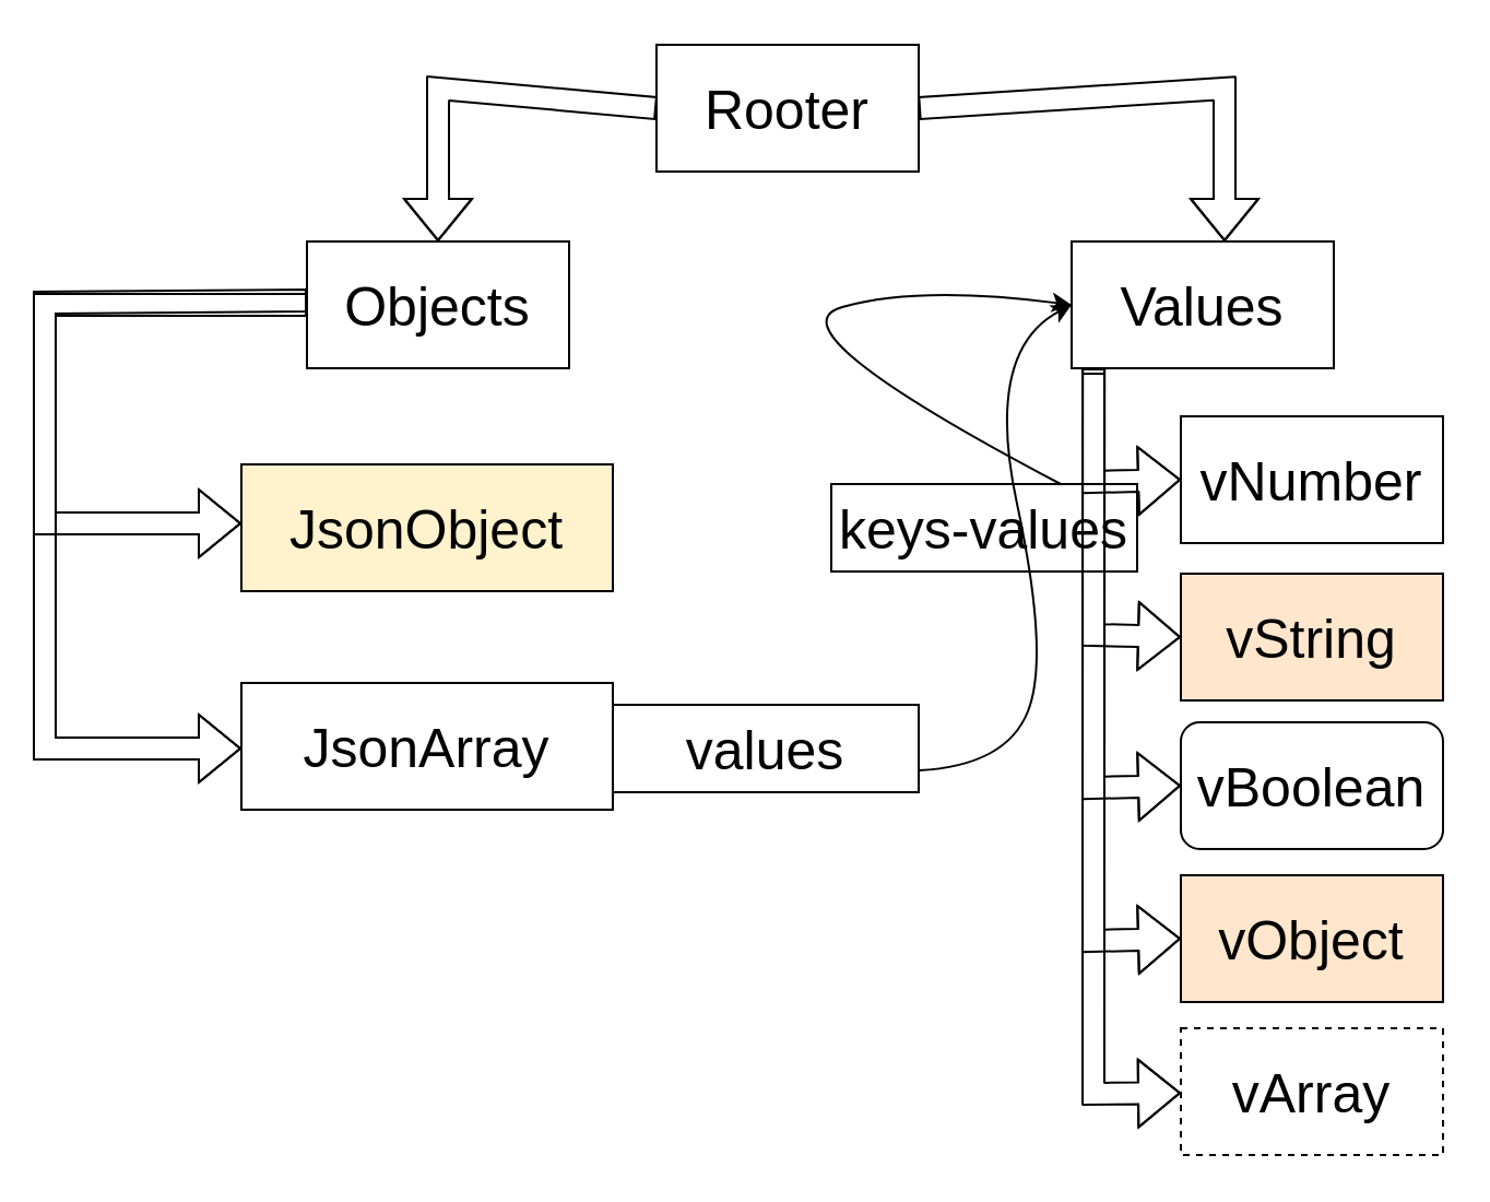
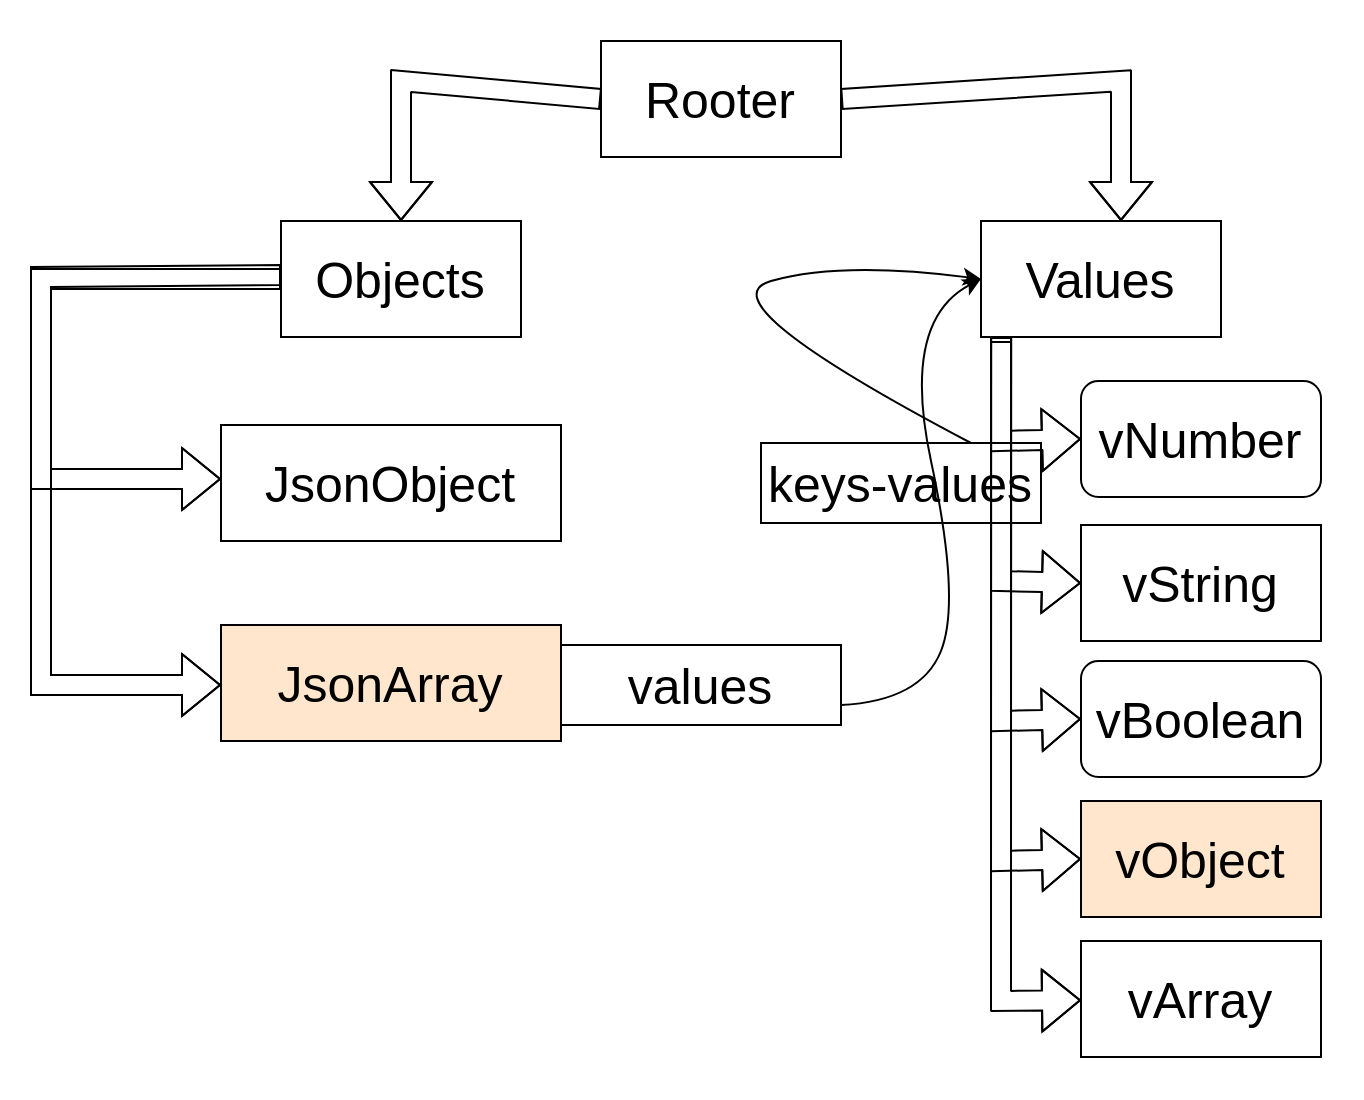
- <mxCell id="7" value="vNumber" style="rounded=0;whiteSpace=wrap;html=1;fontFamily=arial;fontSize=25;" vertex="1" parent="1"><mxGeometry x="540" y="190" width="120" height="58" as="geometry" /></mxCell>
+ <mxCell id="7" value="vNumber" style="whiteSpace=wrap;html=1;fontFamily=arial;fontSize=25;rounded=1;" vertex="1" parent="1"><mxGeometry x="540" y="190" width="120" height="58" as="geometry" /></mxCell>
- <mxCell id="5" value="&lt;div&gt;JsonObject&lt;/div&gt;" style="rounded=0;whiteSpace=wrap;html=1;fontFamily=arial;fontSize=25;fillColor=#fff2cc;" vertex="1" parent="1"><mxGeometry x="110" y="212" width="170" height="58" as="geometry" /></mxCell>
+ <mxCell id="5" value="&lt;div&gt;JsonObject&lt;/div&gt;" style="rounded=0;whiteSpace=wrap;html=1;fontFamily=arial;fontSize=25;" vertex="1" parent="1"><mxGeometry x="110" y="212" width="170" height="58" as="geometry" /></mxCell>
- <mxCell id="8" value="vString" style="rounded=0;whiteSpace=wrap;html=1;fontFamily=arial;fontSize=25;fillColor=#ffe6cc;" vertex="1" parent="1"><mxGeometry x="540" y="262" width="120" height="58" as="geometry" /></mxCell>
+ <mxCell id="8" value="vString" style="rounded=0;whiteSpace=wrap;html=1;fontFamily=arial;fontSize=25;" vertex="1" parent="1"><mxGeometry x="540" y="262" width="120" height="58" as="geometry" /></mxCell>
- <mxCell id="6" value="JsonArray" style="rounded=0;whiteSpace=wrap;html=1;fontFamily=arial;fontSize=25;" vertex="1" parent="1"><mxGeometry x="110" y="312" width="170" height="58" as="geometry" /></mxCell>
+ <mxCell id="6" value="JsonArray" style="rounded=0;whiteSpace=wrap;html=1;fontFamily=arial;fontSize=25;fillColor=#ffe6cc;" vertex="1" parent="1"><mxGeometry x="110" y="312" width="170" height="58" as="geometry" /></mxCell>
- <mxCell id="11" value="vArray" style="rounded=0;whiteSpace=wrap;html=1;fontFamily=arial;fontSize=25;dashed=1;" vertex="1" parent="1"><mxGeometry x="540" y="470" width="120" height="58" as="geometry" /></mxCell>
+ <mxCell id="11" value="vArray" style="rounded=0;whiteSpace=wrap;html=1;fontFamily=arial;fontSize=25;" vertex="1" parent="1"><mxGeometry x="540" y="470" width="120" height="58" as="geometry" /></mxCell>
